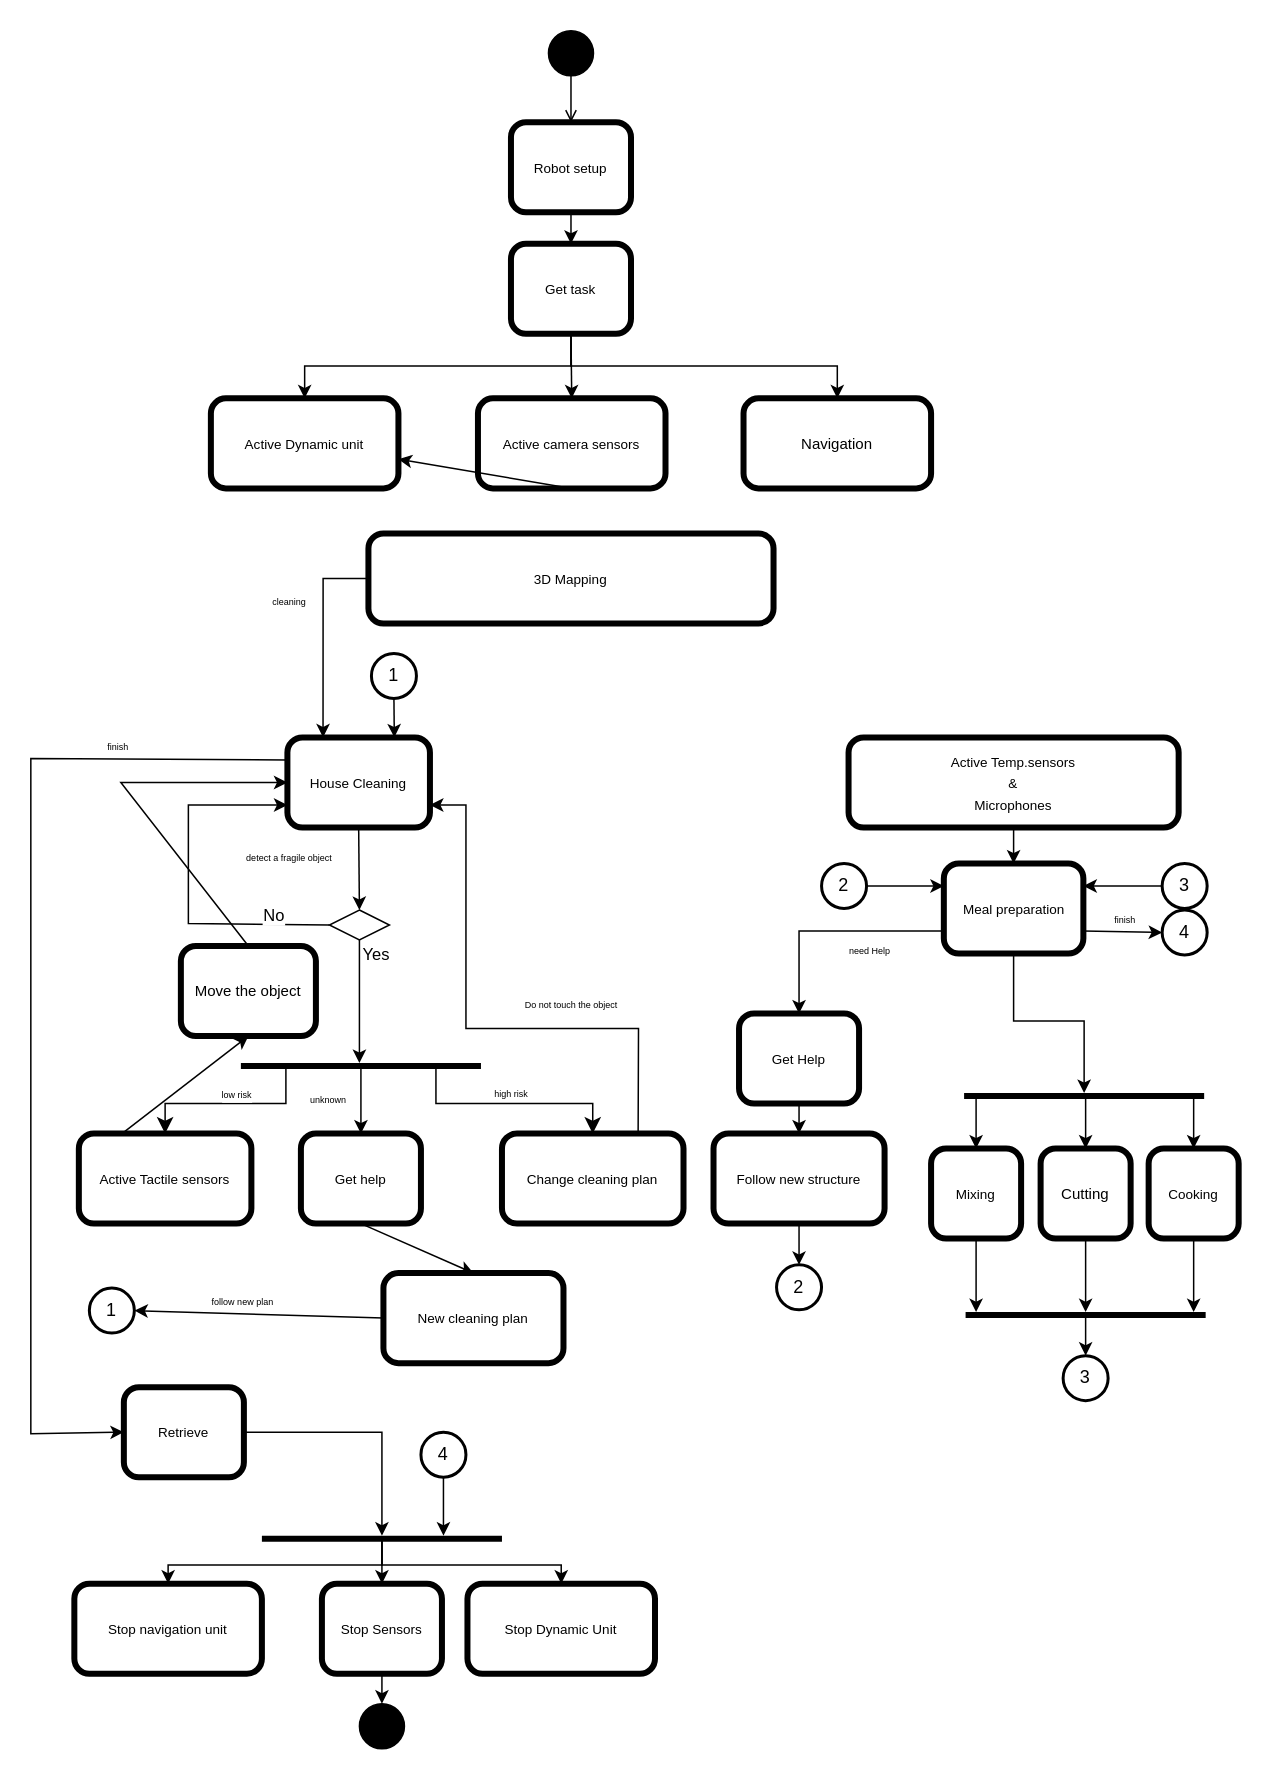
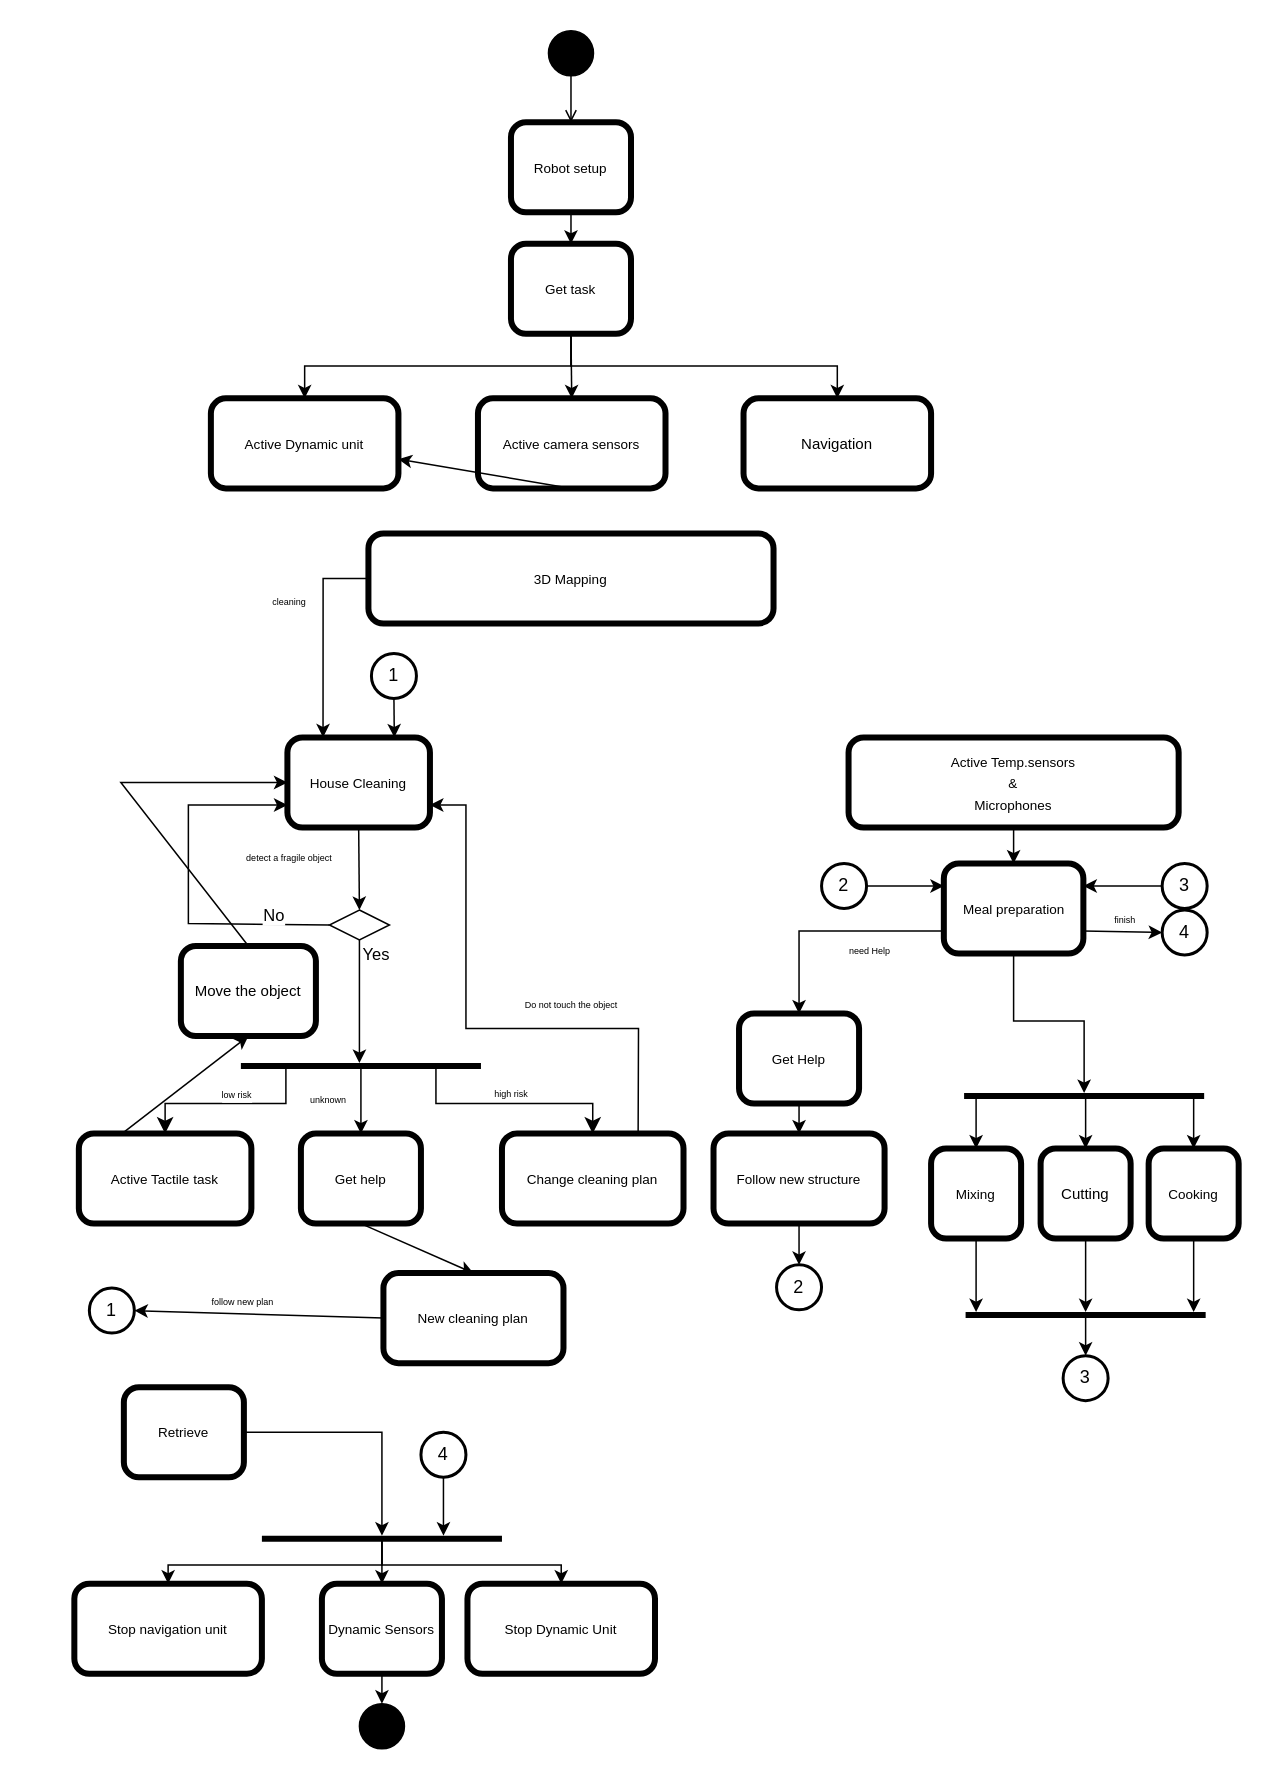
- <mxCell id="42" value="" style="endArrow=classic;html=1;rounded=0;exitX=0;exitY=0.25;exitDx=0;exitDy=0;exitPerimeter=0;entryX=0;entryY=0.5;entryDx=0;entryDy=0;entryPerimeter=0;" parent="1" source="10" target="44" edge="1"><mxGeometry width="50" height="50" relative="1" as="geometry"><mxPoint x="390" y="725" as="sourcePoint" /><mxPoint x="160" y="1005" as="targetPoint" /><Array as="points"><mxPoint x="20" y="505" /><mxPoint x="20" y="955" /></Array></mxGeometry></mxCell>
- <mxCell id="43" value="&lt;font style=&quot;font-size: 6px;&quot;&gt;finish&lt;/font&gt;" style="edgeLabel;html=1;align=center;verticalAlign=middle;resizable=0;points=[];" parent="42" vertex="1" connectable="0"><mxGeometry x="-0.665" y="-3" relative="1" as="geometry"><mxPoint y="-7" as="offset" /></mxGeometry></mxCell>
- <mxCell id="23" value="&lt;font style=&quot;font-size: 9px;&quot;&gt;Active Tactile&lt;/font&gt;&lt;font style=&quot;font-size: 9px;&quot;&gt;&amp;nbsp;sensors&lt;/font&gt;" style="points=[[0.25,0,0],[0.5,0,0],[0.75,0,0],[1,0.25,0],[1,0.5,0],[1,0.75,0],[0.75,1,0],[0.5,1,0],[0.25,1,0],[0,0.75,0],[0,0.5,0],[0,0.25,0]];shape=mxgraph.bpmn.task;whiteSpace=wrap;rectStyle=rounded;size=10;html=1;container=1;expand=0;collapsible=0;bpmnShapeType=call;" parent="1" vertex="1"><mxGeometry x="52" y="755" width="115" height="60" as="geometry" /></mxCell>
+ <mxCell id="23" value="&lt;font style=&quot;font-size: 9px;&quot;&gt;Active Tactile&lt;/font&gt;&lt;font style=&quot;font-size: 9px;&quot;&gt;&amp;nbsp;task&lt;/font&gt;" style="points=[[0.25,0,0],[0.5,0,0],[0.75,0,0],[1,0.25,0],[1,0.5,0],[1,0.75,0],[0.75,1,0],[0.5,1,0],[0.25,1,0],[0,0.75,0],[0,0.5,0],[0,0.25,0]];shape=mxgraph.bpmn.task;whiteSpace=wrap;rectStyle=rounded;size=10;html=1;container=1;expand=0;collapsible=0;bpmnShapeType=call;" parent="1" vertex="1"><mxGeometry x="52" y="755" width="115" height="60" as="geometry" /></mxCell>
- <mxCell id="47" value="&lt;font style=&quot;font-size: 9px;&quot;&gt;Stop Sensors&lt;/font&gt;" style="points=[[0.25,0,0],[0.5,0,0],[0.75,0,0],[1,0.25,0],[1,0.5,0],[1,0.75,0],[0.75,1,0],[0.5,1,0],[0.25,1,0],[0,0.75,0],[0,0.5,0],[0,0.25,0]];shape=mxgraph.bpmn.task;whiteSpace=wrap;rectStyle=rounded;size=10;html=1;container=1;expand=0;collapsible=0;bpmnShapeType=call;" parent="1" vertex="1"><mxGeometry x="214" y="1055" width="80" height="60" as="geometry" /></mxCell>
+ <mxCell id="47" value="&lt;font style=&quot;font-size: 9px;&quot;&gt;Dynamic Sensors&lt;/font&gt;" style="points=[[0.25,0,0],[0.5,0,0],[0.75,0,0],[1,0.25,0],[1,0.5,0],[1,0.75,0],[0.75,1,0],[0.5,1,0],[0.25,1,0],[0,0.75,0],[0,0.5,0],[0,0.25,0]];shape=mxgraph.bpmn.task;whiteSpace=wrap;rectStyle=rounded;size=10;html=1;container=1;expand=0;collapsible=0;bpmnShapeType=call;" parent="1" vertex="1"><mxGeometry x="214" y="1055" width="80" height="60" as="geometry" /></mxCell>
